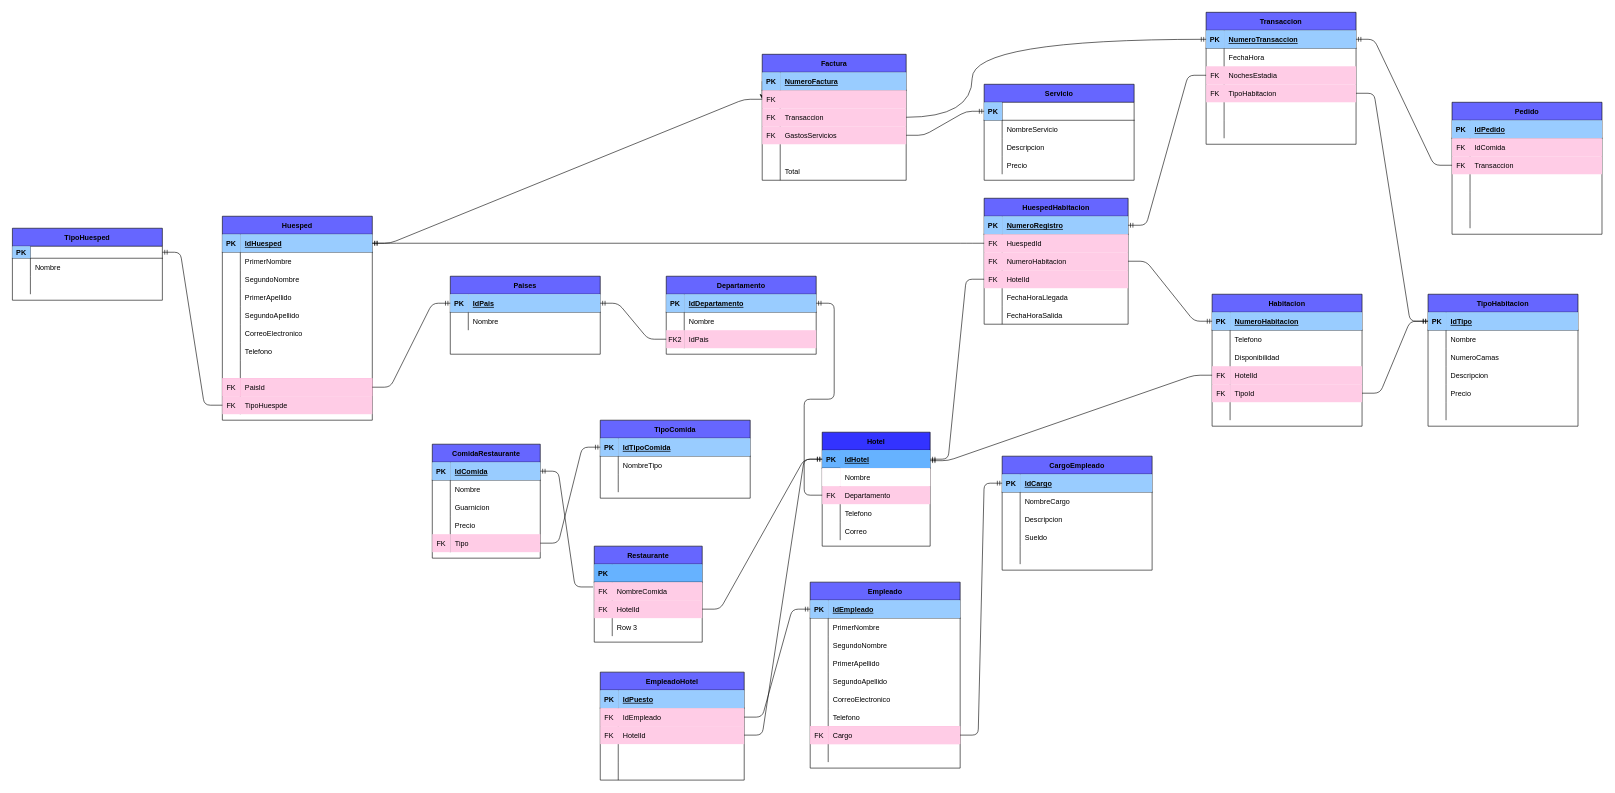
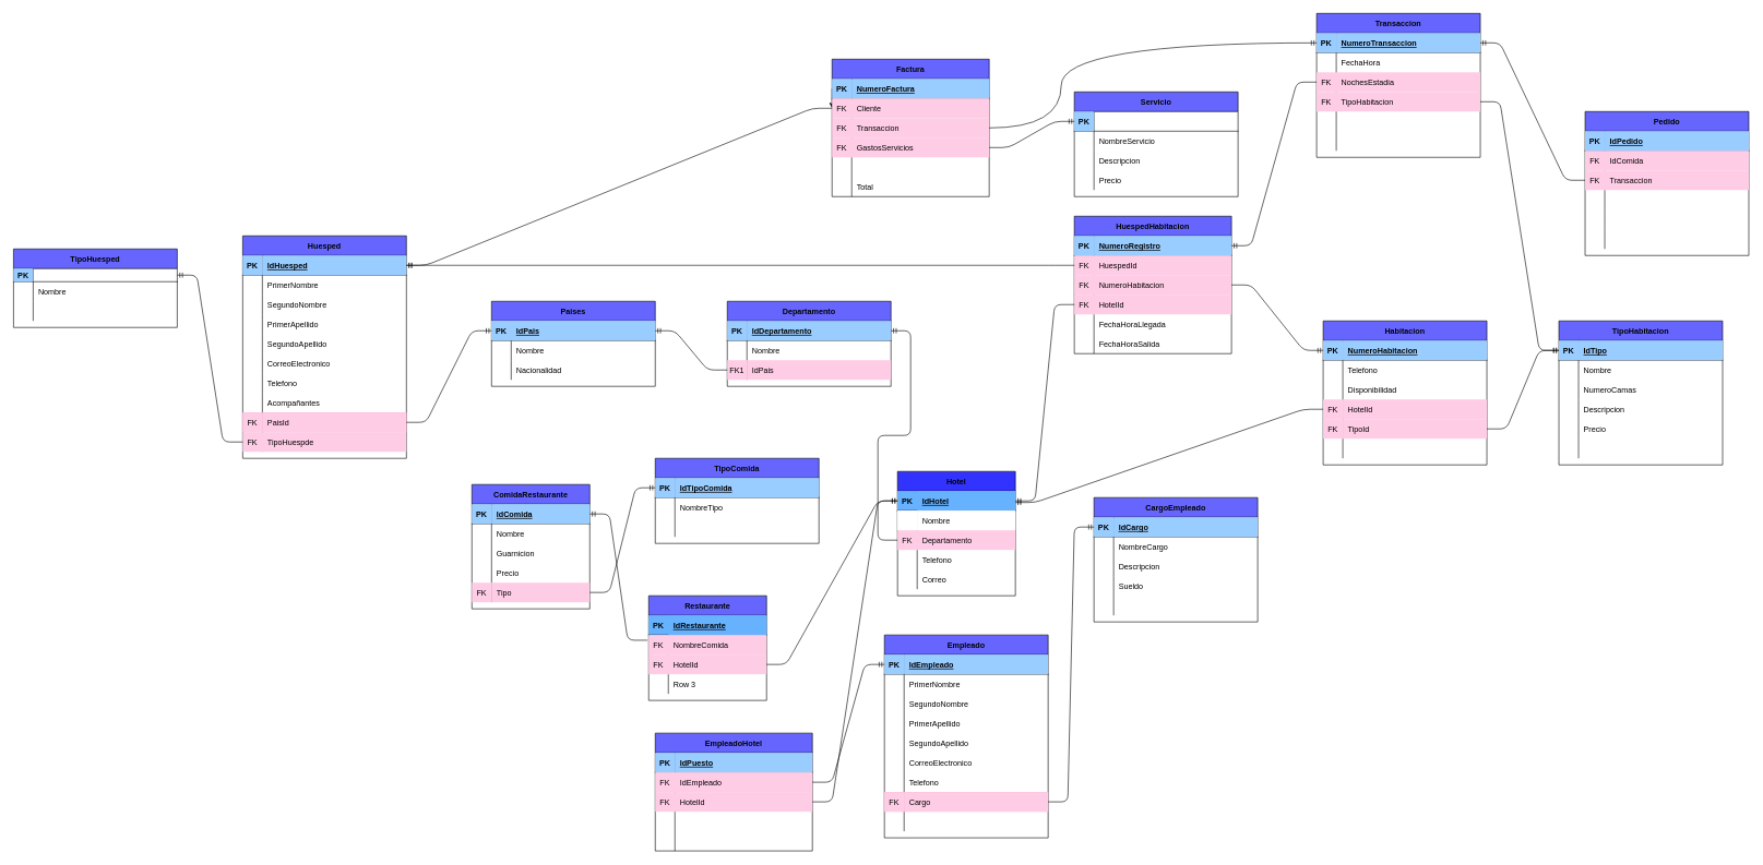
+ <mxCell id="308" value="Cliente" style="shape=partialRectangle;overflow=hidden;connectable=0;fillColor=none;top=0;left=0;bottom=0;right=0;align=left;spacingLeft=6;" vertex="1" parent="306"><mxGeometry x="30" width="210" height="30" as="geometry" /></mxCell>
+ <mxCell id="31" value="Nacionalidad" style="shape=partialRectangle;overflow=hidden;connectable=0;fillColor=none;top=0;left=0;bottom=0;right=0;align=left;spacingLeft=6;" vertex="1" parent="29"><mxGeometry x="30" width="220" height="30" as="geometry" /></mxCell>
- <mxCell id="10" value="FK2" style="shape=partialRectangle;overflow=hidden;connectable=0;fillColor=#FFCCE6;top=0;left=0;bottom=0;right=0;" parent="9" vertex="1"><mxGeometry width="30" height="30" as="geometry" /></mxCell>
+ <mxCell id="10" value="FK1" style="shape=partialRectangle;overflow=hidden;connectable=0;fillColor=#FFCCE6;top=0;left=0;bottom=0;right=0;" parent="9" vertex="1"><mxGeometry width="30" height="30" as="geometry" /></mxCell>
+ <mxCell id="228" value="Acompañantes" style="shape=partialRectangle;overflow=hidden;connectable=0;fillColor=none;top=0;left=0;bottom=0;right=0;align=left;spacingLeft=6;" vertex="1" parent="226"><mxGeometry x="30" width="220" height="30" as="geometry" /></mxCell>
+ <mxCell id="53" value="IdRestaurante" style="shape=partialRectangle;connectable=0;fillColor=#66B2FF;top=0;left=0;bottom=0;right=0;align=left;spacingLeft=6;fontStyle=5;overflow=hidden;" vertex="1" parent="51"><mxGeometry x="30" width="150" height="30" as="geometry" /></mxCell>
